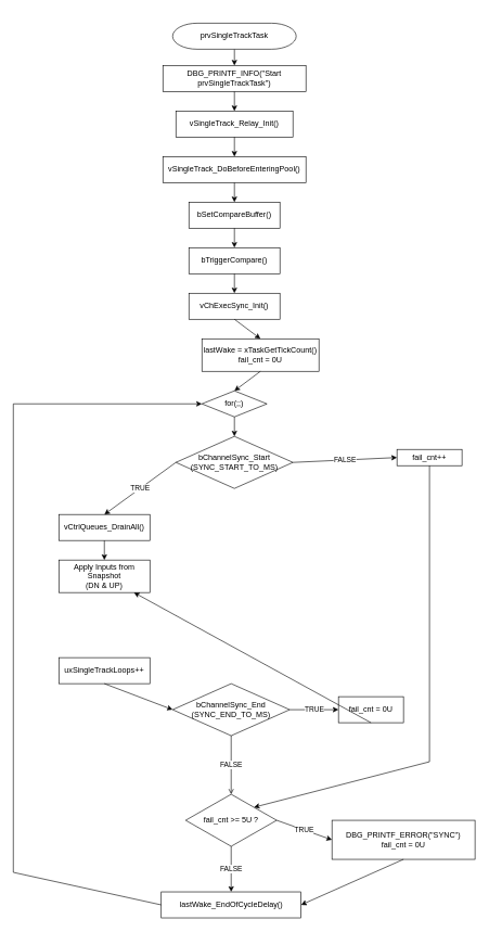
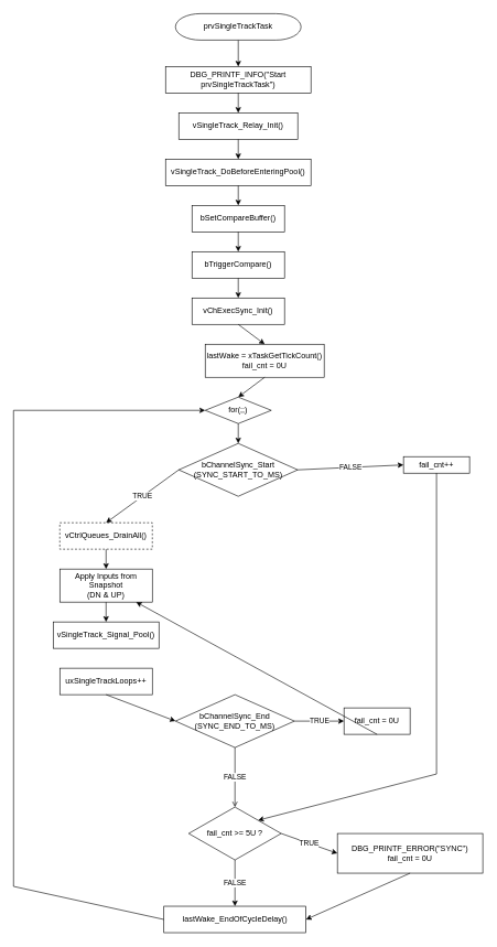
- <mxCell id="43" value="prvSingleTrackTask" style="verticalAlign=middle;align=center;overflow=width;vsdxID=2;fillColor=#FFFFFF;gradientColor=none;shape=stencil(tVLLDsIgEPwajiQIMfFe638Qu22JCM2Ctv69kK0Rm9qDibeZndkXC1NV6PUATIoQ0V9gNE3smToyKY3rAU1MiKmaqar1CB36m2uIDzo7M7r6e64wUZ4UOUWKB9GdIH4irzWu8B42vRrPScNFXZzN+5mvl3qJXE8mcPRRR+Pdh2Y1dsBTE95a3c0TkBRGgKEIb6wg1/r+ssCXd/vLCgm8z9caa+n6pb48dwrRV1H1Ew==);strokeColor=#000000;spacingTop=-1;spacingBottom=-1;spacingLeft=-1;spacingRight=-1;points=[[0.5,1,0],[0.5,0,0],[0,0.5,0],[1,0.5,0]];labelBackgroundColor=none;rounded=0;html=1;whiteSpace=wrap;strokeWidth=1;" vertex="1" parent="1"><mxGeometry x="265" y="35" width="190" height="40" as="geometry" /></mxCell>
+ <mxCell id="43" value="prvSingleTrackTask" style="verticalAlign=middle;align=center;overflow=width;vsdxID=2;fillColor=#FFFFFF;gradientColor=none;shape=stencil(tVLLDsIgEPwajiQIMfFe638Qu22JCM2Ctv69kK0Rm9qDibeZndkXC1NV6PUATIoQ0V9gNE3smToyKY3rAU1MiKmaqar1CB36m2uIDzo7M7r6e64wUZ4UOUWKB9GdIH4irzWu8B42vRrPScNFXZzN+5mvl3qJXE8mcPRRR+Pdh2Y1dsBTE95a3c0TkBRGgKEIb6wg1/r+ssCXd/vLCgm8z9caa+n6pb48dwrRV1H1Ew==);strokeColor=#000000;spacingTop=-1;spacingBottom=-1;spacingLeft=-1;spacingRight=-1;points=[[0.5,1,0],[0.5,0,0],[0,0.5,0],[1,0.5,0]];labelBackgroundColor=none;rounded=0;html=1;whiteSpace=wrap;strokeWidth=1;" vertex="1" parent="1"><mxGeometry x="265" y="20" width="190" height="40" as="geometry" /></mxCell>
- <mxCell id="11" value="vCtrlQueues_DrainAll()" style="rounded=0;whiteSpace=wrap;html=1;strokeWidth=1;fillColor=none;strokeColor=#000000;" vertex="1" parent="1"><mxGeometry x="90" y="790" width="140" height="40" as="geometry" /></mxCell>
+ <mxCell id="11" value="vCtrlQueues_DrainAll()" style="rounded=0;whiteSpace=wrap;html=1;strokeWidth=1;fillColor=none;strokeColor=#000000;dashed=1;" vertex="1" parent="1"><mxGeometry x="90" y="790" width="140" height="40" as="geometry" /></mxCell>
+ <mxCell id="33" value="" style="endArrow=classic;html=1;rounded=0;exitX=0.5;exitY=1;exitDx=0;exitDy=0;entryX=0.5;entryY=0;entryDx=0;entryDy=0;" edge="1" parent="1" source="12" target="13"><mxGeometry width="50" height="50" relative="1" as="geometry"><mxPoint x="160" y="920" as="sourcePoint" /><mxPoint x="160" y="940" as="targetPoint" /></mxGeometry></mxCell>
+ <mxCell id="13" value="vSingleTrack_Signal_Pool()" style="rounded=0;whiteSpace=wrap;html=1;strokeWidth=1;fillColor=none;strokeColor=#000000;" vertex="1" parent="1"><mxGeometry x="80" y="940" width="160" height="40" as="geometry" /></mxCell>
